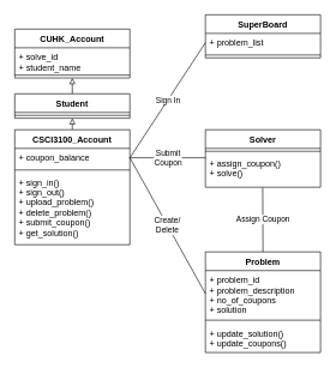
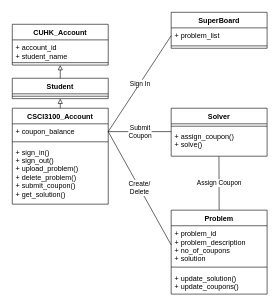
- <mxCell id="3" value="+ solve_id&#10;+ student_name" style="text;strokeColor=none;fillColor=none;align=left;verticalAlign=top;spacingLeft=4;spacingRight=4;overflow=hidden;rotatable=0;points=[[0,0.5],[1,0.5]];portConstraint=eastwest;" vertex="1" parent="2"><mxGeometry y="26" width="160" height="34" as="geometry" /></mxCell>
+ <mxCell id="3" value="+ account_id&#10;+ student_name" style="text;strokeColor=none;fillColor=none;align=left;verticalAlign=top;spacingLeft=4;spacingRight=4;overflow=hidden;rotatable=0;points=[[0,0.5],[1,0.5]];portConstraint=eastwest;" vertex="1" parent="2"><mxGeometry y="26" width="160" height="34" as="geometry" /></mxCell>
